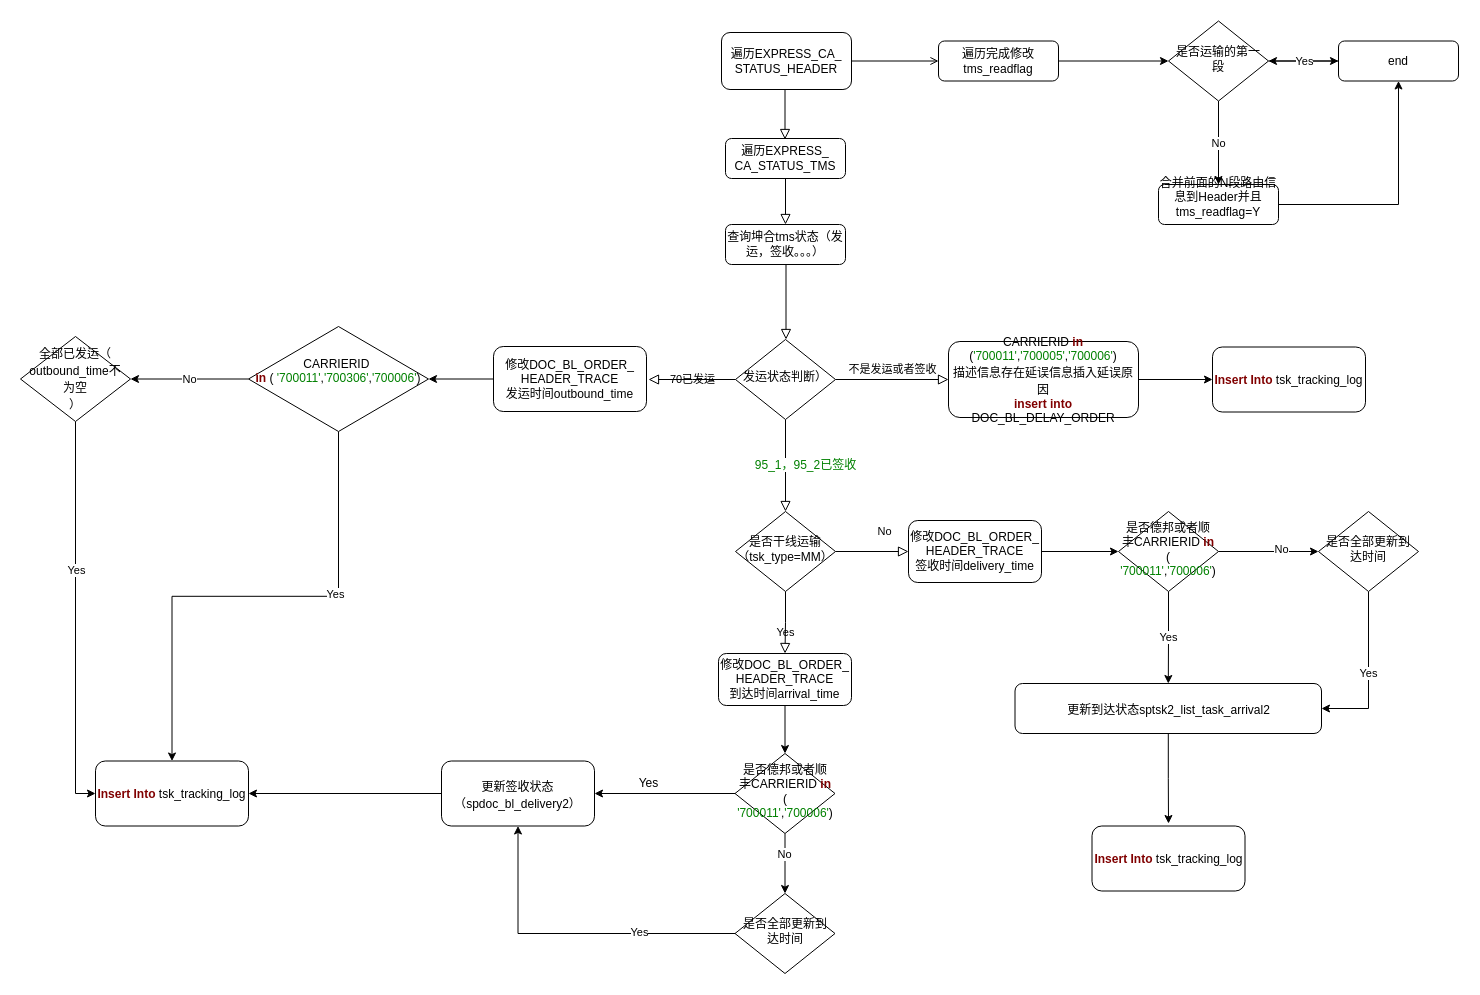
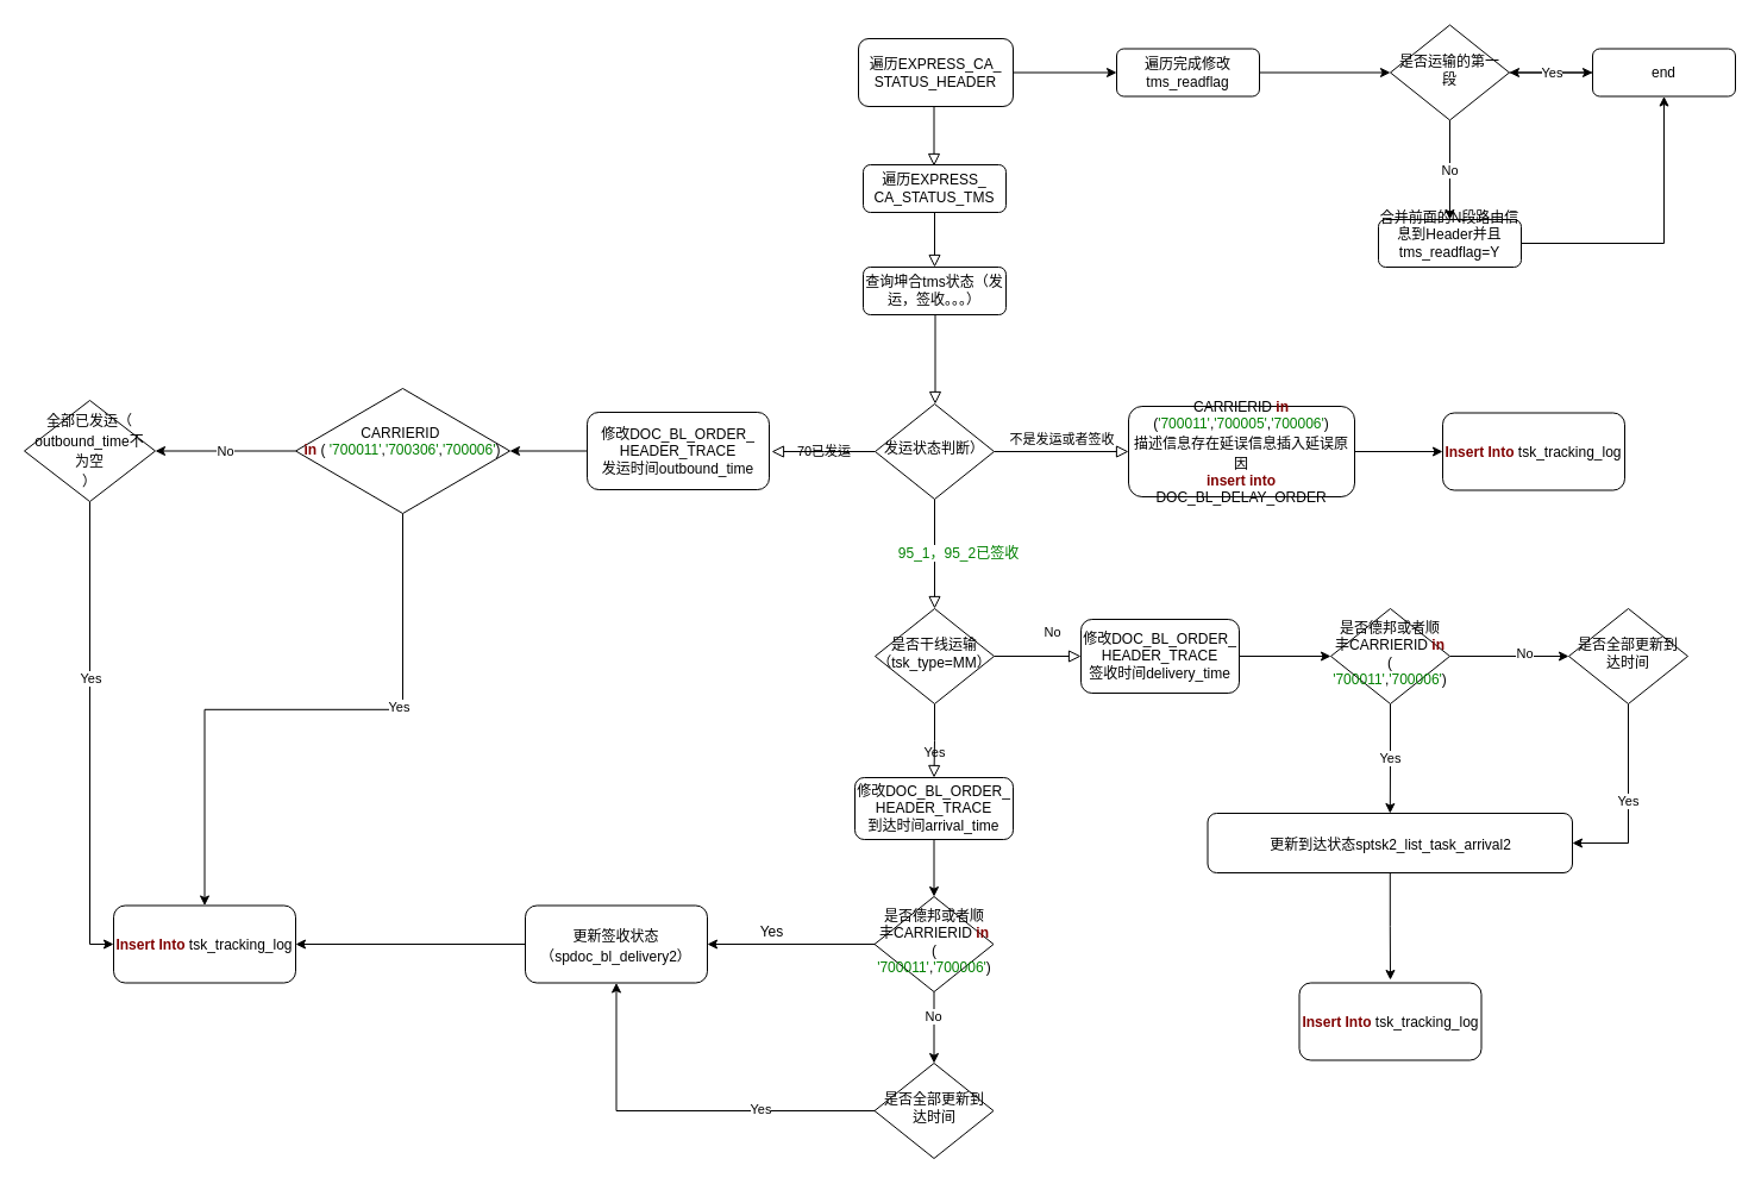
- <mxCell id="17" style="edgeStyle=orthogonalEdgeStyle;rounded=0;orthogonalLoop=1;jettySize=auto;html=1;entryX=0;entryY=0.5;entryDx=0;entryDy=0;endArrow=open;" edge="1" parent="1" source="18" target="54"><mxGeometry relative="1" as="geometry" /></mxCell>
+ <mxCell id="17" style="edgeStyle=orthogonalEdgeStyle;rounded=0;orthogonalLoop=1;jettySize=auto;html=1;entryX=0;entryY=0.5;entryDx=0;entryDy=0;" edge="1" parent="1" source="18" target="54"><mxGeometry relative="1" as="geometry" /></mxCell>
